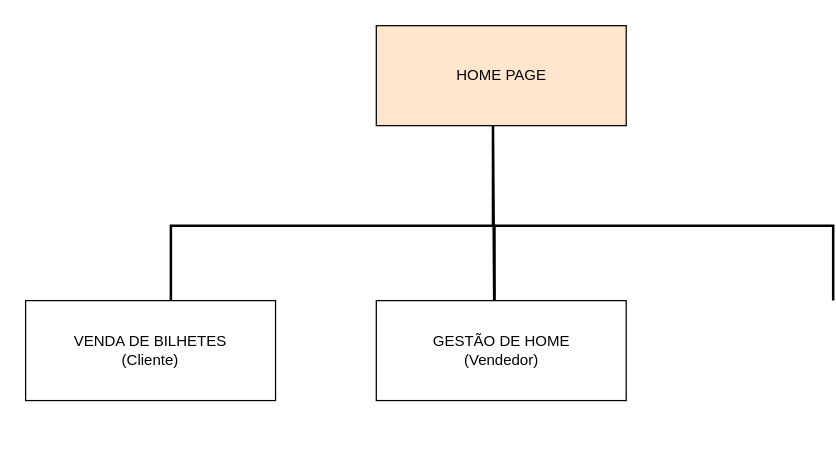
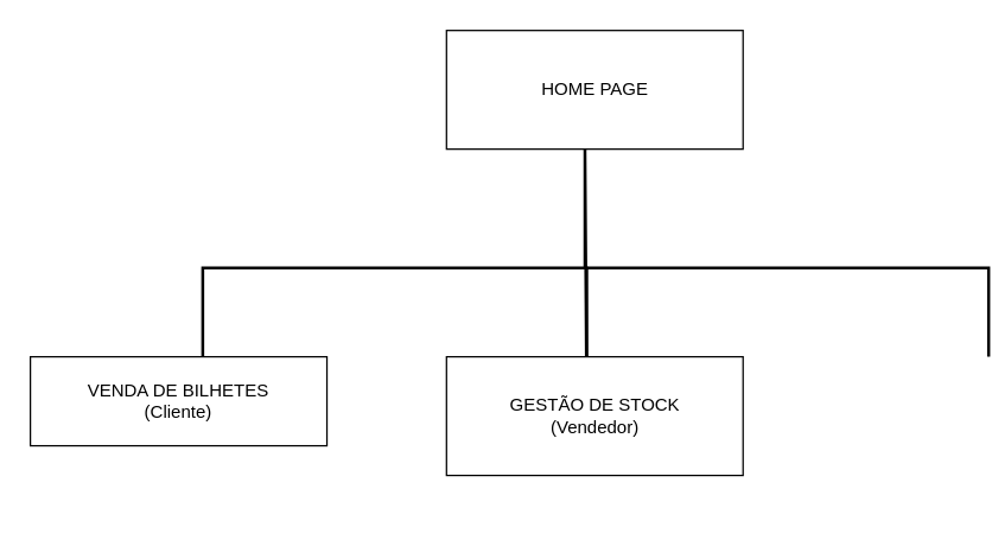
- <mxCell id="2" value="HOME PAGE" style="rounded=0;whiteSpace=wrap;html=1;fillColor=#ffe6cc;" parent="1" vertex="1"><mxGeometry x="300.63" width="200" height="80" as="geometry" y="20" /></mxCell>
+ <mxCell id="2" value="HOME PAGE" style="rounded=0;whiteSpace=wrap;html=1;" parent="1" vertex="1"><mxGeometry x="300.63" width="200" height="80" as="geometry" y="20" /></mxCell>
- <mxCell id="6" value="VENDA DE BILHETES&lt;br&gt;(Cliente)" style="rounded=0;whiteSpace=wrap;html=1;" vertex="1" parent="1"><mxGeometry x="20" y="240" width="200" height="80" as="geometry" /></mxCell>
+ <mxCell id="6" value="VENDA DE BILHETES&lt;br&gt;(Cliente)" style="rounded=0;whiteSpace=wrap;html=1;" vertex="1" parent="1"><mxGeometry x="20" y="240" width="200" height="60" as="geometry" /></mxCell>
- <mxCell id="7" value="GESTÃO DE HOME&lt;br&gt;(Vendedor)" style="rounded=0;whiteSpace=wrap;html=1;" vertex="1" parent="1"><mxGeometry x="300.63" y="240" width="200" height="80" as="geometry" /></mxCell>
+ <mxCell id="7" value="GESTÃO DE STOCK&lt;br&gt;(Vendedor)" style="rounded=0;whiteSpace=wrap;html=1;" vertex="1" parent="1"><mxGeometry x="300.63" y="240" width="200" height="80" as="geometry" /></mxCell>
